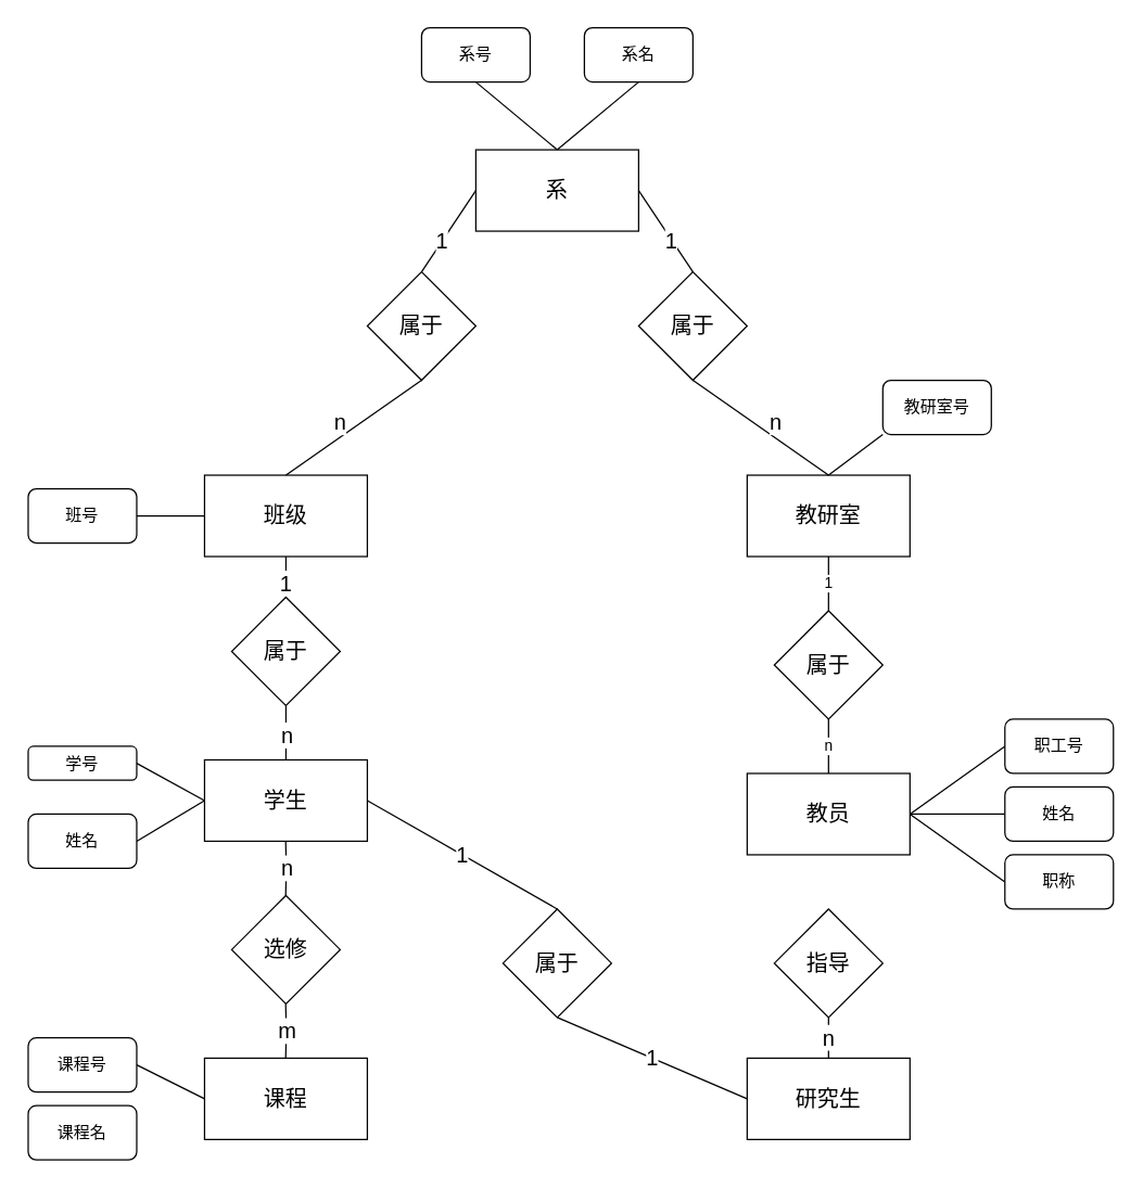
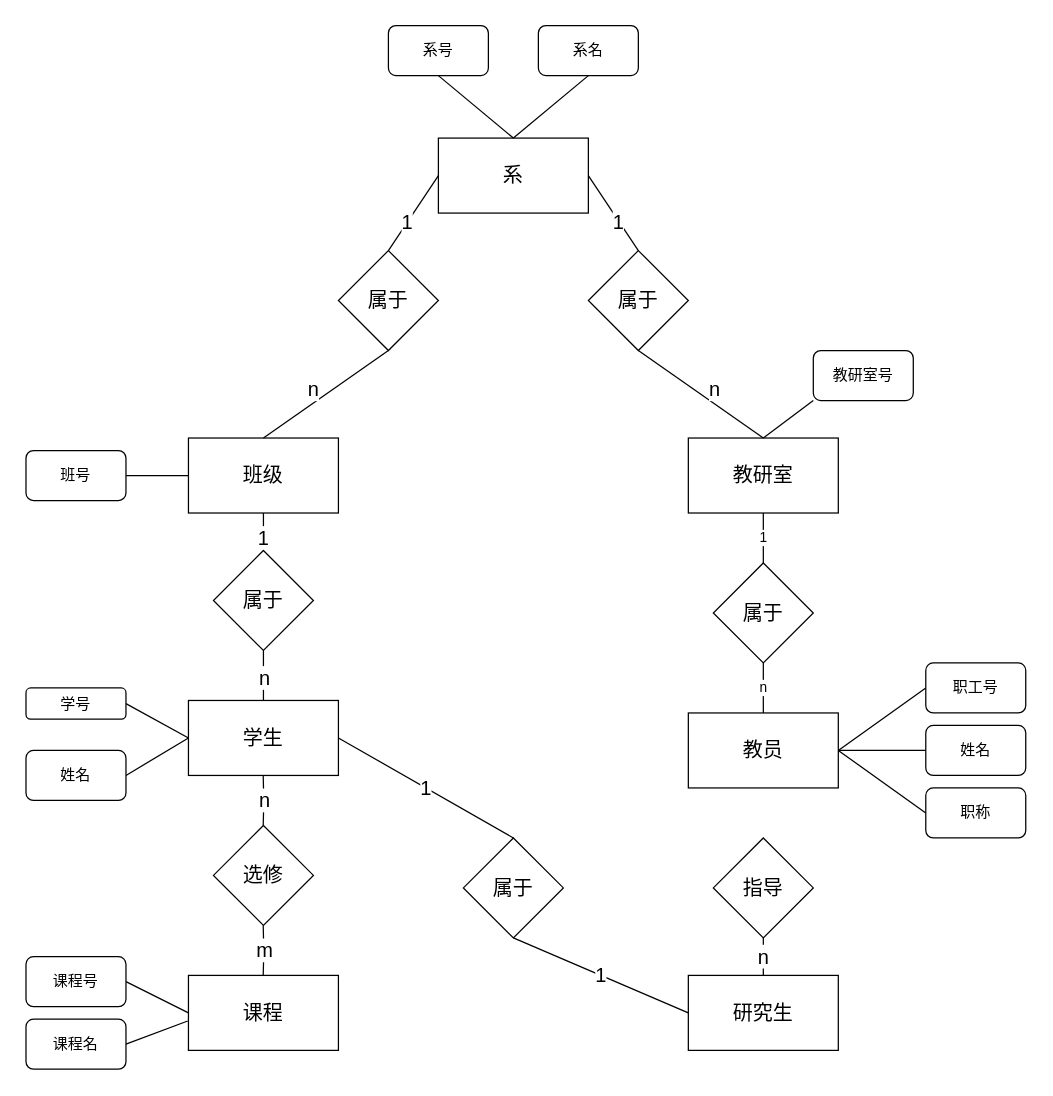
+ <mxCell id="48" style="edgeStyle=none;rounded=0;orthogonalLoop=1;jettySize=auto;html=1;exitX=1;exitY=0.5;exitDx=0;exitDy=0;entryX=-0.005;entryY=0.608;entryDx=0;entryDy=0;entryPerimeter=0;endArrow=none;endFill=0;" edge="1" parent="1" source="49" target="22"><mxGeometry relative="1" as="geometry" /></mxCell>
